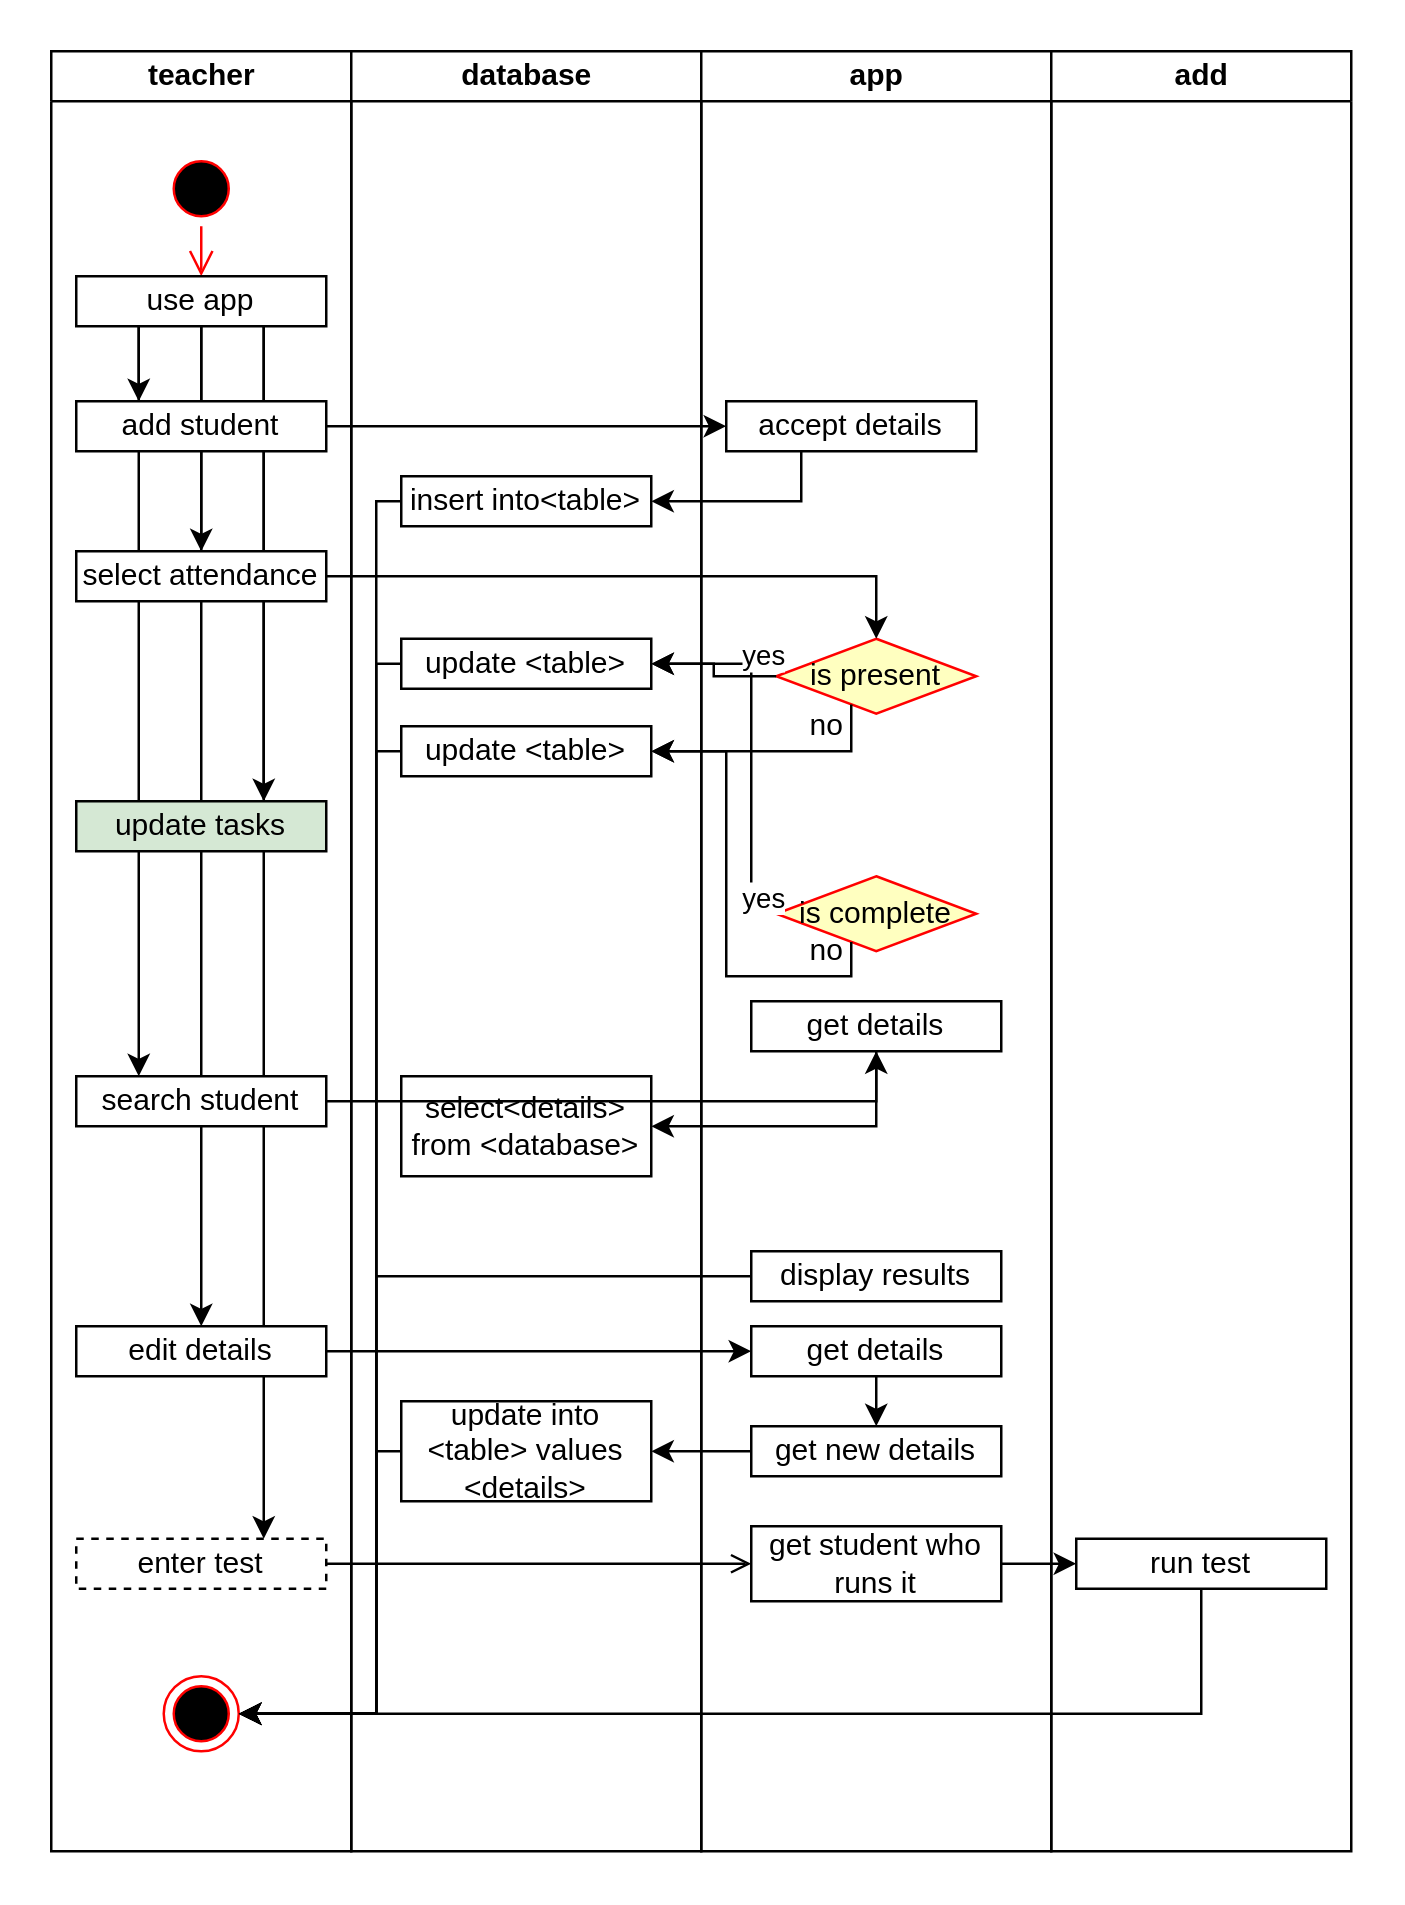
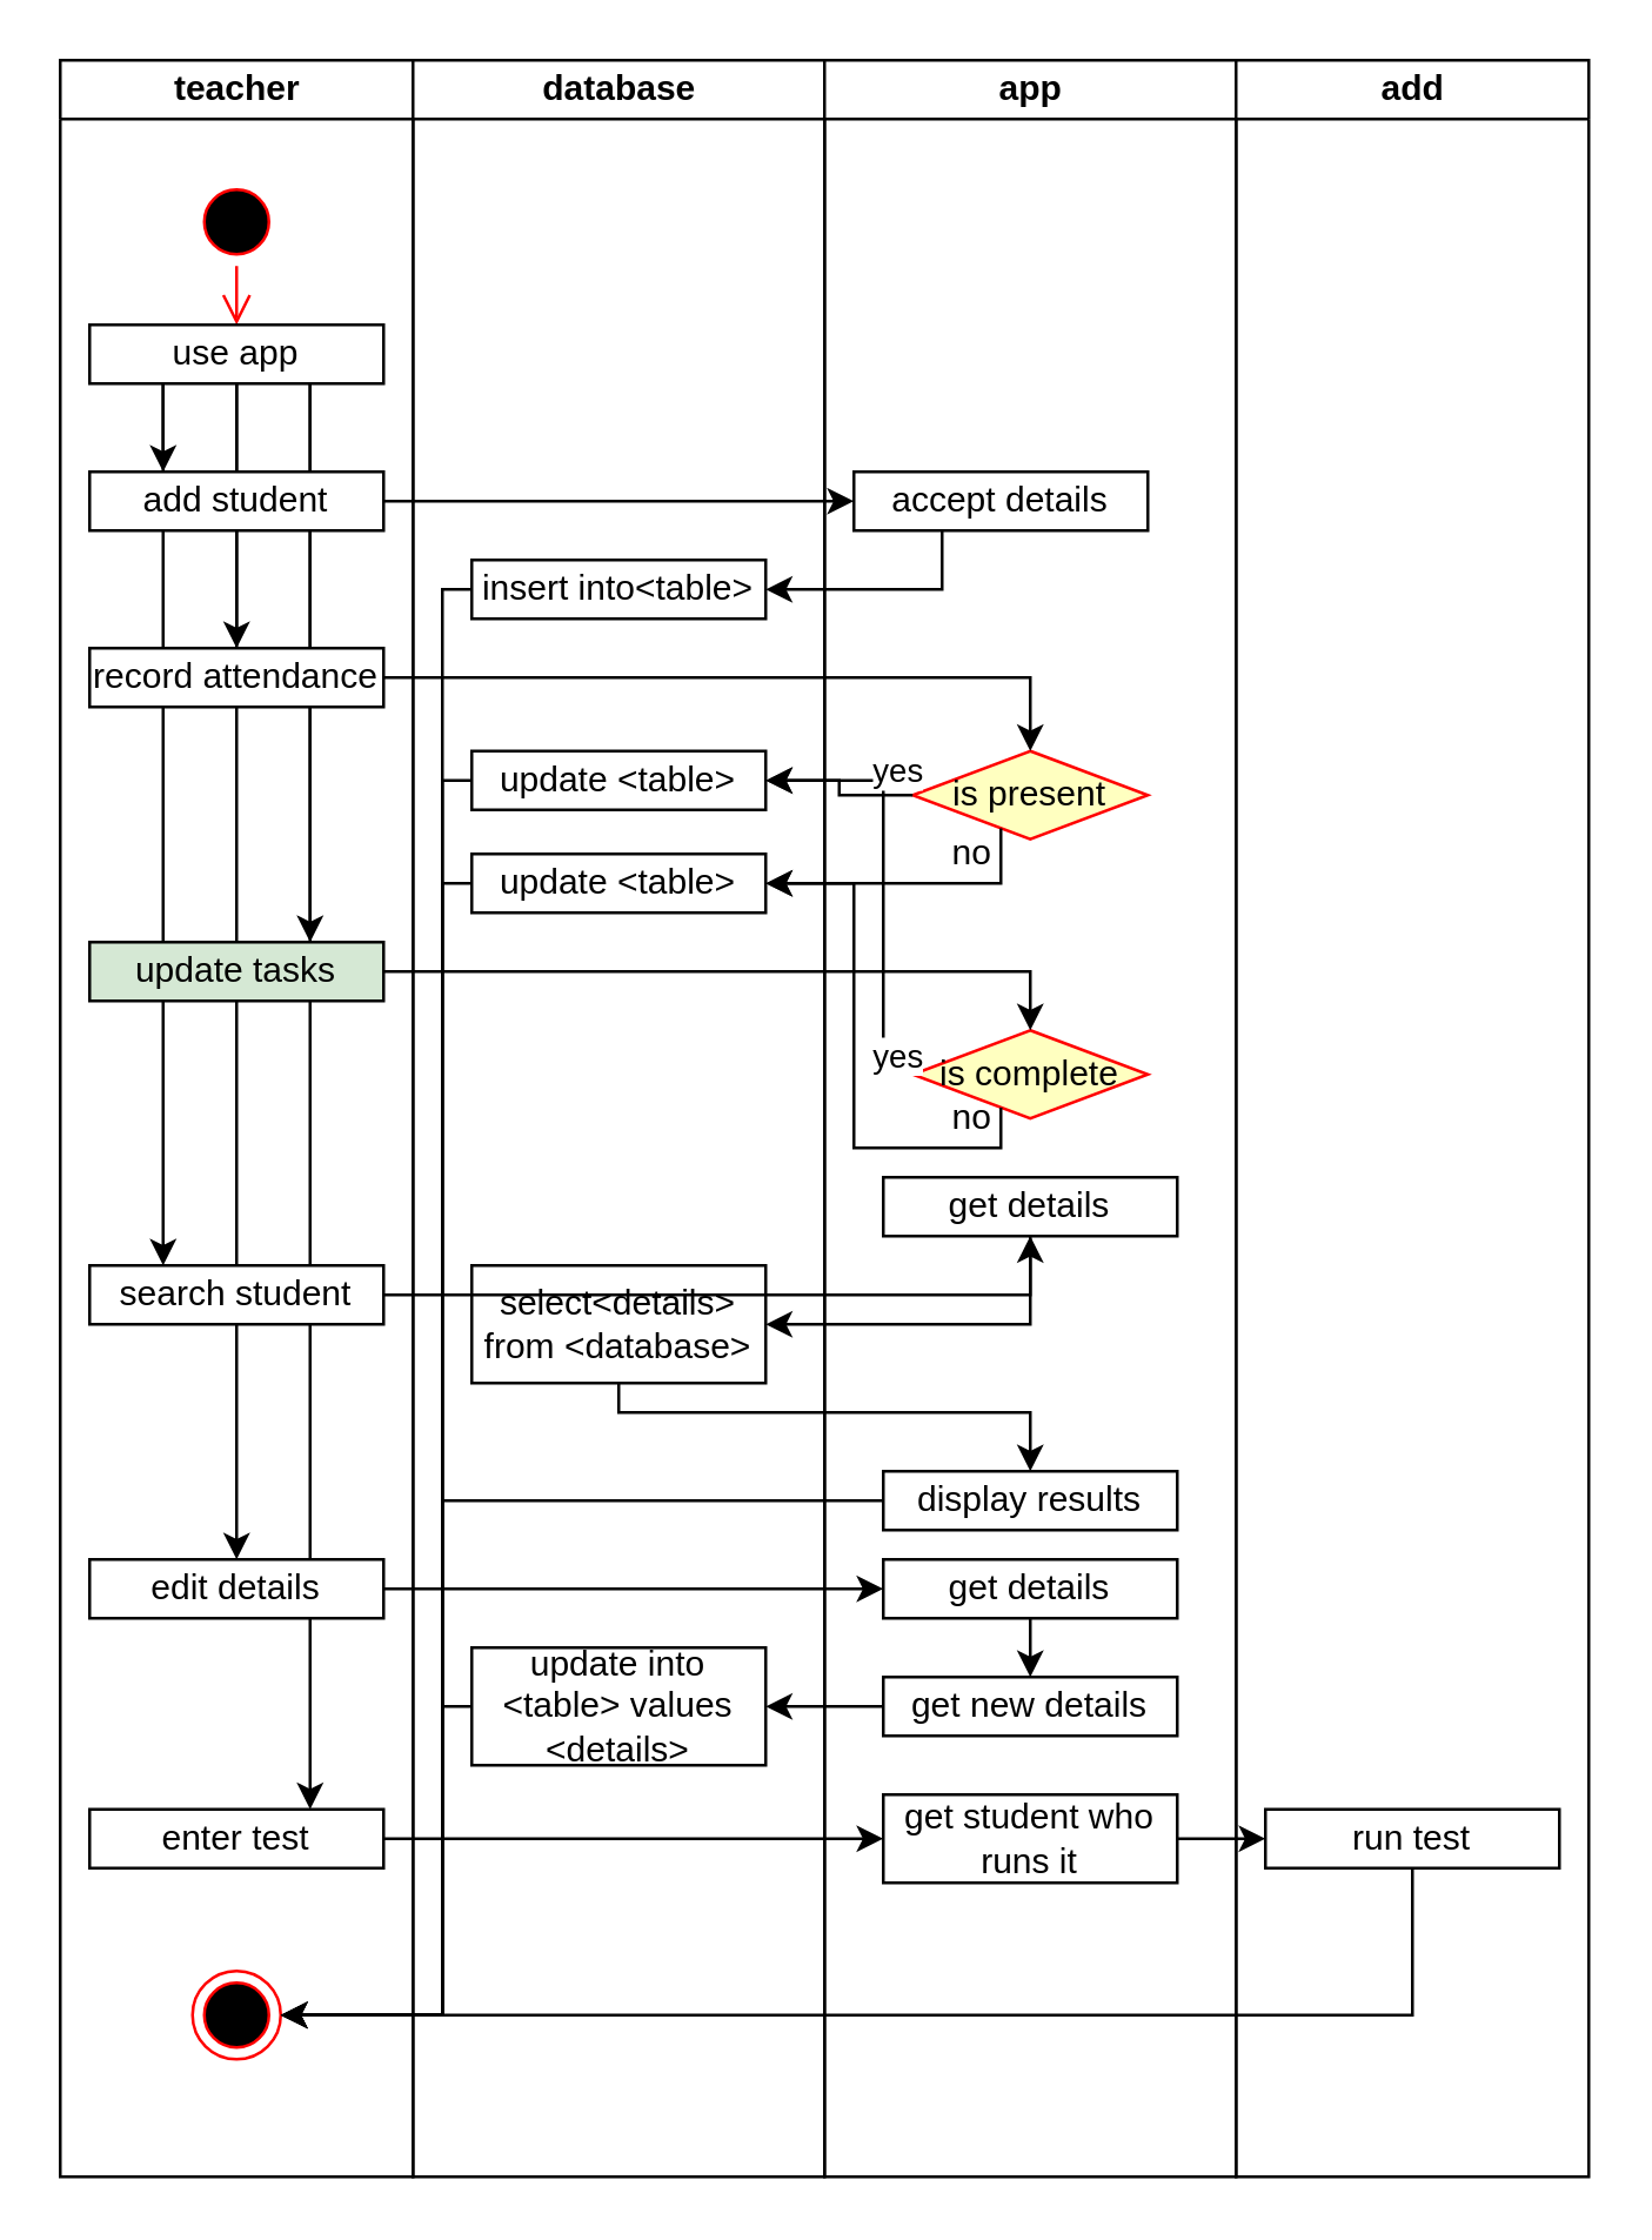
- <mxCell id="13" value="select attendance" style="rounded=0;whiteSpace=wrap;html=1;" vertex="1" parent="2"><mxGeometry x="10" y="200" width="100" height="20" as="geometry" /></mxCell>
+ <mxCell id="13" value="record attendance" style="rounded=0;whiteSpace=wrap;html=1;" vertex="1" parent="2"><mxGeometry x="10" y="200" width="100" height="20" as="geometry" /></mxCell>
+ <mxCell id="38" style="edgeStyle=orthogonalEdgeStyle;rounded=0;orthogonalLoop=1;jettySize=auto;html=1;" edge="1" parent="1" source="14" target="28"><mxGeometry relative="1" as="geometry" /></mxCell>
+ <mxCell id="48" style="edgeStyle=orthogonalEdgeStyle;rounded=0;orthogonalLoop=1;jettySize=auto;html=1;" edge="1" parent="1" source="23" target="30"><mxGeometry relative="1" as="geometry"><Array as="points"><mxPoint x="210" y="480" /><mxPoint x="350" y="480" /></Array></mxGeometry></mxCell>
- <mxCell id="17" value="enter test" style="rounded=0;whiteSpace=wrap;html=1;dashed=1;" vertex="1" parent="2"><mxGeometry x="10" y="595" width="100" height="20" as="geometry" /></mxCell>
+ <mxCell id="17" value="enter test" style="rounded=0;whiteSpace=wrap;html=1;" vertex="1" parent="2"><mxGeometry x="10" y="595" width="100" height="20" as="geometry" /></mxCell>
- <mxCell id="52" style="edgeStyle=orthogonalEdgeStyle;rounded=0;orthogonalLoop=1;jettySize=auto;html=1;endArrow=open;" edge="1" parent="1" source="17" target="33"><mxGeometry relative="1" as="geometry" /></mxCell>
+ <mxCell id="52" style="edgeStyle=orthogonalEdgeStyle;rounded=0;orthogonalLoop=1;jettySize=auto;html=1;" edge="1" parent="1" source="17" target="33"><mxGeometry relative="1" as="geometry" /></mxCell>
